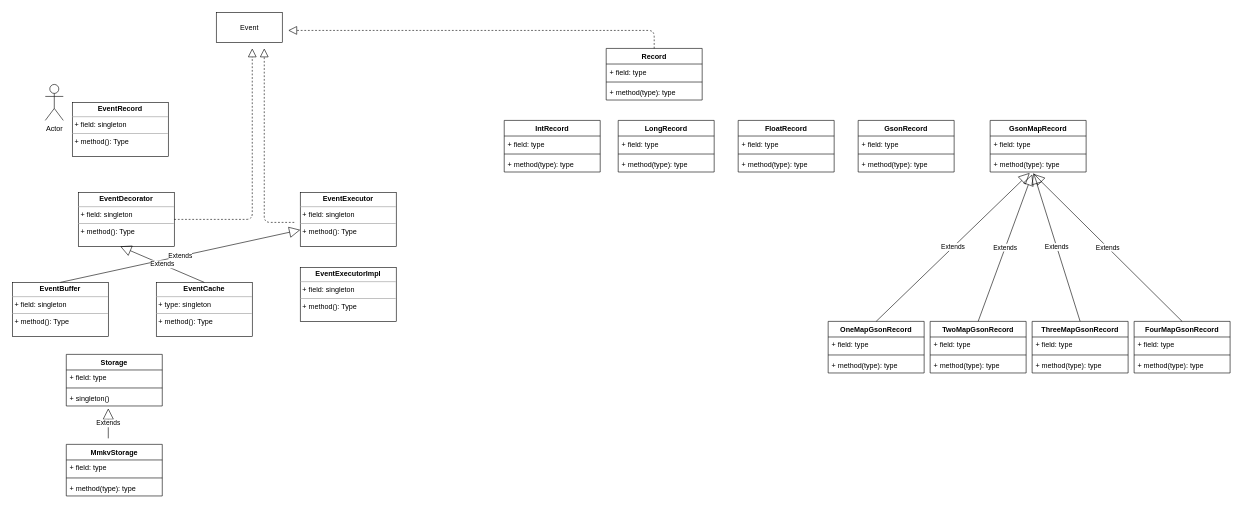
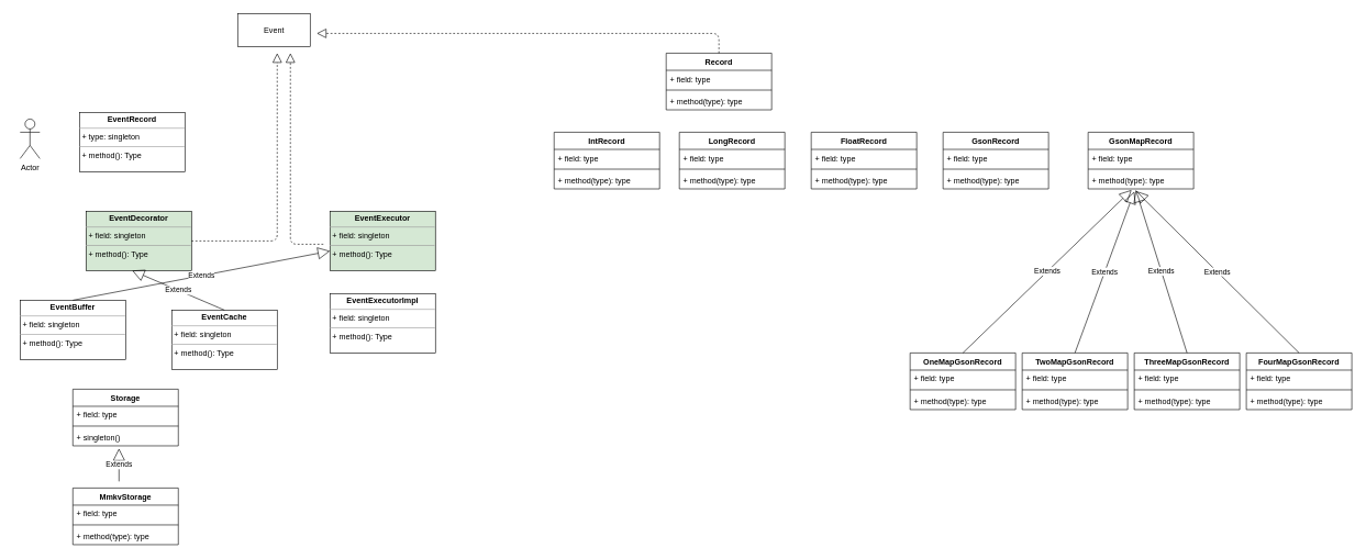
- <mxCell id="4" value="Actor" style="shape=umlActor;verticalLabelPosition=bottom;labelBackgroundColor=#ffffff;verticalAlign=top;html=1;" vertex="1" parent="1"><mxGeometry x="75" y="140" width="30" height="60" as="geometry" /></mxCell>
+ <mxCell id="4" value="Actor" style="shape=umlActor;verticalLabelPosition=bottom;labelBackgroundColor=#ffffff;verticalAlign=top;html=1;" vertex="1" parent="1"><mxGeometry x="30" y="180" width="30" height="60" as="geometry" /></mxCell>
- <mxCell id="3" value="&lt;p style=&quot;margin: 0px ; margin-top: 4px ; text-align: center&quot;&gt;&lt;b&gt;EventRecord&lt;/b&gt;&lt;/p&gt;&lt;hr size=&quot;1&quot;&gt;&lt;p style=&quot;margin: 0px ; margin-left: 4px&quot;&gt;+ field: singleton&lt;/p&gt;&lt;hr size=&quot;1&quot;&gt;&lt;p style=&quot;margin: 0px ; margin-left: 4px&quot;&gt;+ method(): Type&lt;/p&gt;" style="verticalAlign=top;align=left;overflow=fill;fontSize=12;fontFamily=Helvetica;html=1;" vertex="1" parent="1"><mxGeometry x="120" y="170" width="160" height="90" as="geometry" /></mxCell>
+ <mxCell id="3" value="&lt;p style=&quot;margin: 0px ; margin-top: 4px ; text-align: center&quot;&gt;&lt;b&gt;EventRecord&lt;/b&gt;&lt;/p&gt;&lt;hr size=&quot;1&quot;&gt;&lt;p style=&quot;margin: 0px ; margin-left: 4px&quot;&gt;+ type: singleton&lt;/p&gt;&lt;hr size=&quot;1&quot;&gt;&lt;p style=&quot;margin: 0px ; margin-left: 4px&quot;&gt;+ method(): Type&lt;/p&gt;" style="verticalAlign=top;align=left;overflow=fill;fontSize=12;fontFamily=Helvetica;html=1;" vertex="1" parent="1"><mxGeometry x="120" y="170" width="160" height="90" as="geometry" /></mxCell>
- <mxCell id="55" value="&lt;p style=&quot;margin: 0px ; margin-top: 4px ; text-align: center&quot;&gt;&lt;b&gt;EventDecorator&lt;/b&gt;&lt;/p&gt;&lt;hr size=&quot;1&quot;&gt;&lt;p style=&quot;margin: 0px ; margin-left: 4px&quot;&gt;+ field: singleton&lt;/p&gt;&lt;hr size=&quot;1&quot;&gt;&lt;p style=&quot;margin: 0px ; margin-left: 4px&quot;&gt;+ method(): Type&lt;/p&gt;" style="verticalAlign=top;align=left;overflow=fill;fontSize=12;fontFamily=Helvetica;html=1;" vertex="1" parent="1"><mxGeometry x="130" y="320" width="160" height="90" as="geometry" /></mxCell>
+ <mxCell id="55" value="&lt;p style=&quot;margin: 0px ; margin-top: 4px ; text-align: center&quot;&gt;&lt;b&gt;EventDecorator&lt;/b&gt;&lt;/p&gt;&lt;hr size=&quot;1&quot;&gt;&lt;p style=&quot;margin: 0px ; margin-left: 4px&quot;&gt;+ field: singleton&lt;/p&gt;&lt;hr size=&quot;1&quot;&gt;&lt;p style=&quot;margin: 0px ; margin-left: 4px&quot;&gt;+ method(): Type&lt;/p&gt;" style="verticalAlign=top;align=left;overflow=fill;fontSize=12;fontFamily=Helvetica;html=1;fillColor=#d5e8d4;" vertex="1" parent="1"><mxGeometry x="130" y="320" width="160" height="90" as="geometry" /></mxCell>
- <mxCell id="65" value="&lt;p style=&quot;margin: 0px ; margin-top: 4px ; text-align: center&quot;&gt;&lt;b&gt;EventExecutor&lt;/b&gt;&lt;/p&gt;&lt;hr size=&quot;1&quot;&gt;&lt;p style=&quot;margin: 0px ; margin-left: 4px&quot;&gt;+ field: singleton&lt;/p&gt;&lt;hr size=&quot;1&quot;&gt;&lt;p style=&quot;margin: 0px ; margin-left: 4px&quot;&gt;+ method(): Type&lt;/p&gt;" style="verticalAlign=top;align=left;overflow=fill;fontSize=12;fontFamily=Helvetica;html=1;" vertex="1" parent="1"><mxGeometry x="500" y="320" width="160" height="90" as="geometry" /></mxCell>
+ <mxCell id="65" value="&lt;p style=&quot;margin: 0px ; margin-top: 4px ; text-align: center&quot;&gt;&lt;b&gt;EventExecutor&lt;/b&gt;&lt;/p&gt;&lt;hr size=&quot;1&quot;&gt;&lt;p style=&quot;margin: 0px ; margin-left: 4px&quot;&gt;+ field: singleton&lt;/p&gt;&lt;hr size=&quot;1&quot;&gt;&lt;p style=&quot;margin: 0px ; margin-left: 4px&quot;&gt;+ method(): Type&lt;/p&gt;" style="verticalAlign=top;align=left;overflow=fill;fontSize=12;fontFamily=Helvetica;html=1;fillColor=#d5e8d4;" vertex="1" parent="1"><mxGeometry x="500" y="320" width="160" height="90" as="geometry" /></mxCell>
- <mxCell id="57" value="&lt;p style=&quot;margin: 0px ; margin-top: 4px ; text-align: center&quot;&gt;&lt;b&gt;EventCache&lt;/b&gt;&lt;/p&gt;&lt;hr size=&quot;1&quot;&gt;&lt;p style=&quot;margin: 0px ; margin-left: 4px&quot;&gt;+ type: singleton&lt;/p&gt;&lt;hr size=&quot;1&quot;&gt;&lt;p style=&quot;margin: 0px ; margin-left: 4px&quot;&gt;+ method(): Type&lt;/p&gt;" style="verticalAlign=top;align=left;overflow=fill;fontSize=12;fontFamily=Helvetica;html=1;" vertex="1" parent="1"><mxGeometry x="260" y="470" width="160" height="90" as="geometry" /></mxCell>
+ <mxCell id="57" value="&lt;p style=&quot;margin: 0px ; margin-top: 4px ; text-align: center&quot;&gt;&lt;b&gt;EventCache&lt;/b&gt;&lt;/p&gt;&lt;hr size=&quot;1&quot;&gt;&lt;p style=&quot;margin: 0px ; margin-left: 4px&quot;&gt;+ field: singleton&lt;/p&gt;&lt;hr size=&quot;1&quot;&gt;&lt;p style=&quot;margin: 0px ; margin-left: 4px&quot;&gt;+ method(): Type&lt;/p&gt;" style="verticalAlign=top;align=left;overflow=fill;fontSize=12;fontFamily=Helvetica;html=1;" vertex="1" parent="1"><mxGeometry x="260" y="470" width="160" height="90" as="geometry" /></mxCell>
- <mxCell id="56" value="&lt;p style=&quot;margin: 0px ; margin-top: 4px ; text-align: center&quot;&gt;&lt;b&gt;EventBuffer&lt;/b&gt;&lt;/p&gt;&lt;hr size=&quot;1&quot;&gt;&lt;p style=&quot;margin: 0px ; margin-left: 4px&quot;&gt;+ field: singleton&lt;/p&gt;&lt;hr size=&quot;1&quot;&gt;&lt;p style=&quot;margin: 0px ; margin-left: 4px&quot;&gt;+ method(): Type&lt;/p&gt;" style="verticalAlign=top;align=left;overflow=fill;fontSize=12;fontFamily=Helvetica;html=1;" vertex="1" parent="1"><mxGeometry x="20" y="470" width="160" height="90" as="geometry" /></mxCell>
+ <mxCell id="56" value="&lt;p style=&quot;margin: 0px ; margin-top: 4px ; text-align: center&quot;&gt;&lt;b&gt;EventBuffer&lt;/b&gt;&lt;/p&gt;&lt;hr size=&quot;1&quot;&gt;&lt;p style=&quot;margin: 0px ; margin-left: 4px&quot;&gt;+ field: singleton&lt;/p&gt;&lt;hr size=&quot;1&quot;&gt;&lt;p style=&quot;margin: 0px ; margin-left: 4px&quot;&gt;+ method(): Type&lt;/p&gt;" style="verticalAlign=top;align=left;overflow=fill;fontSize=12;fontFamily=Helvetica;html=1;" vertex="1" parent="1"><mxGeometry x="30" y="455" width="160" height="90" as="geometry" /></mxCell>
